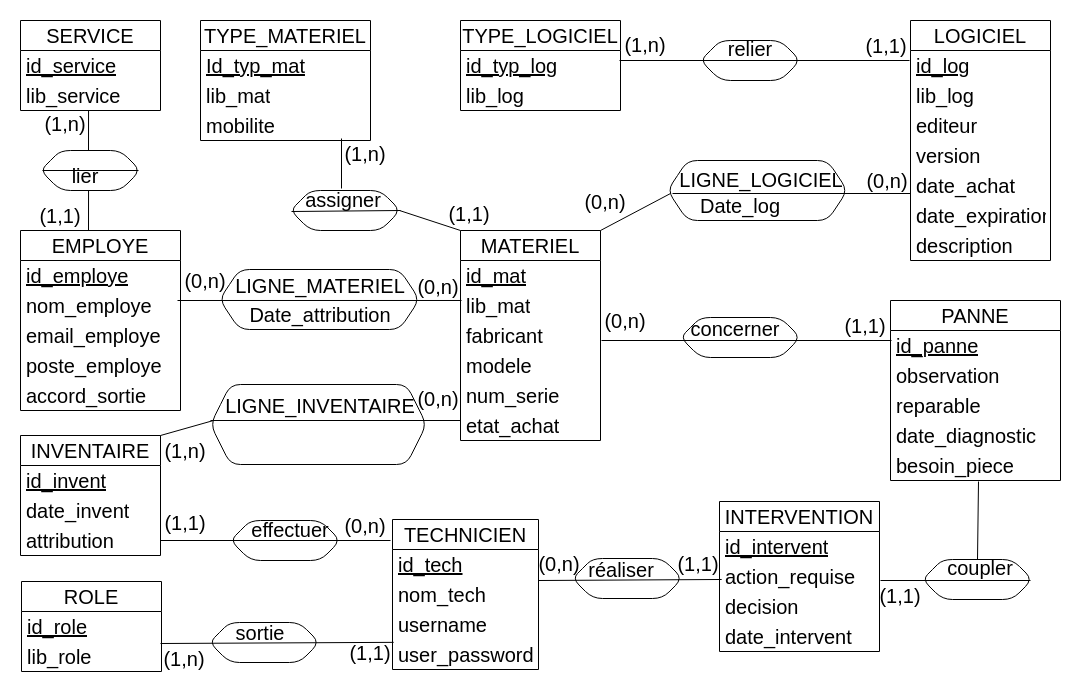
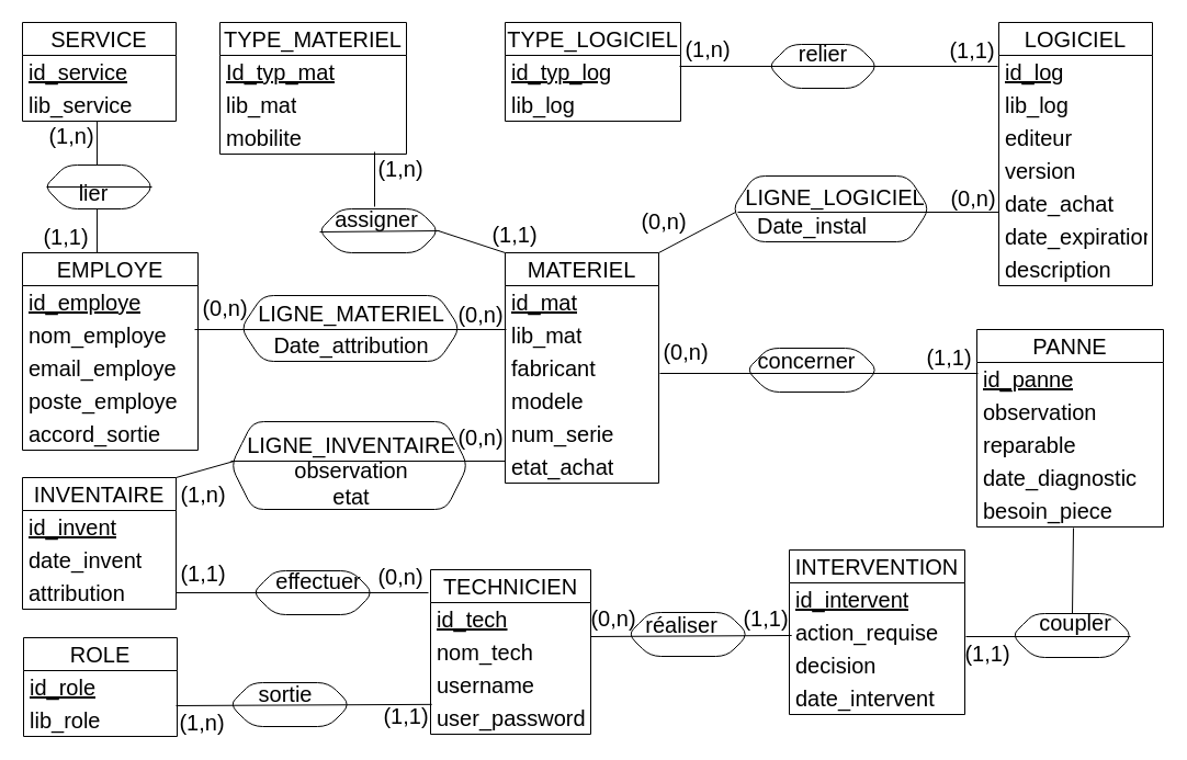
- <mxCell id="66" value="Date_log" style="text;html=1;strokeColor=none;fillColor=none;align=center;verticalAlign=middle;whiteSpace=wrap;rounded=0;fontSize=20;" vertex="1" parent="1"><mxGeometry x="680" y="190" width="120" height="30" as="geometry" /></mxCell>
+ <mxCell id="66" value="Date_instal" style="text;html=1;strokeColor=none;fillColor=none;align=center;verticalAlign=middle;whiteSpace=wrap;rounded=0;fontSize=20;" vertex="1" parent="1"><mxGeometry x="680" y="190" width="120" height="30" as="geometry" /></mxCell>
+ <mxCell id="88" value="&lt;font style=&quot;font-size: 20px;&quot;&gt;observation&lt;br&gt;etat&lt;/font&gt;" style="text;html=1;strokeColor=none;fillColor=none;align=center;verticalAlign=middle;whiteSpace=wrap;rounded=0;" vertex="1" parent="1"><mxGeometry x="230" y="420" width="180" height="40" as="geometry" /></mxCell>
